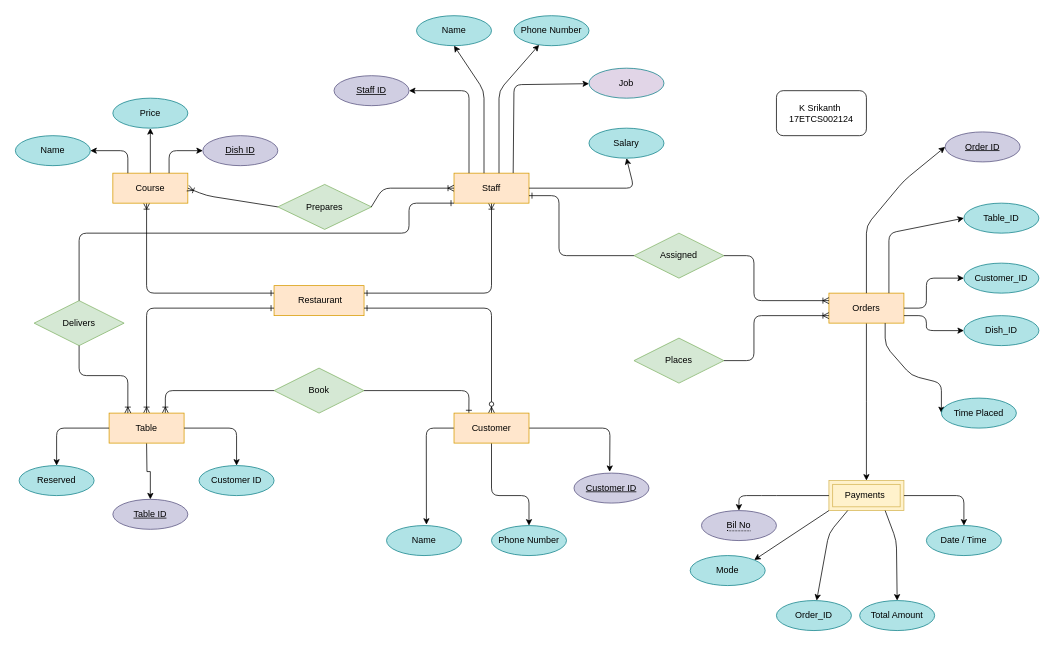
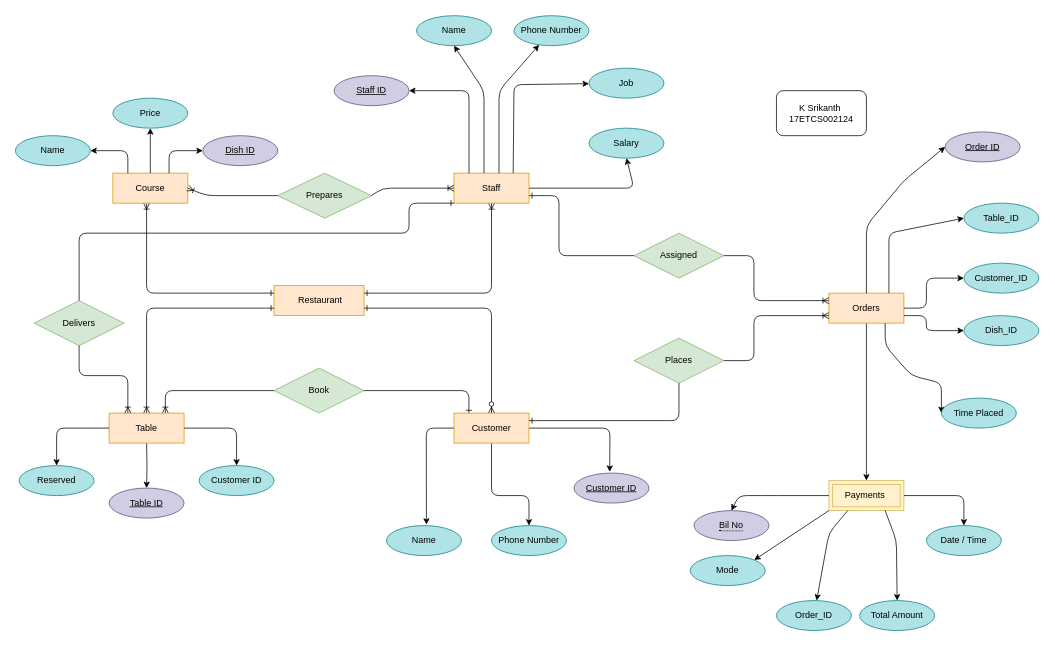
- <mxCell id="32" value="Job" style="ellipse;whiteSpace=wrap;html=1;align=center;fillColor=#e1d5e7;strokeColor=#0e8088;" parent="1" vertex="1"><mxGeometry x="785" y="90" width="100" height="40" as="geometry" /></mxCell>
+ <mxCell id="32" value="Job" style="ellipse;whiteSpace=wrap;html=1;align=center;fillColor=#b0e3e6;strokeColor=#0e8088;" parent="1" vertex="1"><mxGeometry x="785" y="90" width="100" height="40" as="geometry" /></mxCell>
- <mxCell id="53" value="Prepares" style="shape=rhombus;perimeter=rhombusPerimeter;whiteSpace=wrap;html=1;align=center;fillColor=#d5e8d4;strokeColor=#82b366;" parent="1" vertex="1"><mxGeometry x="370" y="245" width="125" height="60" as="geometry" /></mxCell>
+ <mxCell id="53" value="Prepares" style="shape=rhombus;perimeter=rhombusPerimeter;whiteSpace=wrap;html=1;align=center;fillColor=#d5e8d4;strokeColor=#82b366;" parent="1" vertex="1"><mxGeometry x="370" y="230" width="125" height="60" as="geometry" /></mxCell>
+ <mxCell id="58" value="" style="endArrow=none;html=1;exitX=1;exitY=0.25;exitDx=0;exitDy=0;entryX=0.5;entryY=1;entryDx=0;entryDy=0;startArrow=ERone;startFill=0;" parent="1" source="20" target="52" edge="1"><mxGeometry width="50" height="50" relative="1" as="geometry"><mxPoint x="715" y="400" as="sourcePoint" /><mxPoint x="845" y="480" as="targetPoint" /><Array as="points"><mxPoint x="905" y="560" /></Array></mxGeometry></mxCell>
- <mxCell id="10" value="Table ID" style="ellipse;whiteSpace=wrap;html=1;align=center;fontStyle=4;fillColor=#d0cee2;strokeColor=#56517e;" parent="1" vertex="1"><mxGeometry x="150" y="665" width="100" height="40" as="geometry" /></mxCell>
+ <mxCell id="10" value="Table ID" style="ellipse;whiteSpace=wrap;html=1;align=center;fontStyle=4;fillColor=#d0cee2;strokeColor=#56517e;" parent="1" vertex="1"><mxGeometry x="145" y="650" width="100" height="40" as="geometry" /></mxCell>
- <mxCell id="68" value="&lt;span style=&quot;border-bottom: 1px dotted&quot;&gt;Bil No&lt;/span&gt;" style="ellipse;whiteSpace=wrap;html=1;align=center;fillColor=#d0cee2;strokeColor=#56517e;" parent="1" vertex="1"><mxGeometry x="935" y="680" width="100" height="40" as="geometry" /></mxCell>
+ <mxCell id="68" value="&lt;span style=&quot;border-bottom: 1px dotted&quot;&gt;Bil No&lt;/span&gt;" style="ellipse;whiteSpace=wrap;html=1;align=center;fillColor=#d0cee2;strokeColor=#56517e;" parent="1" vertex="1"><mxGeometry x="925" y="680" width="100" height="40" as="geometry" /></mxCell>
